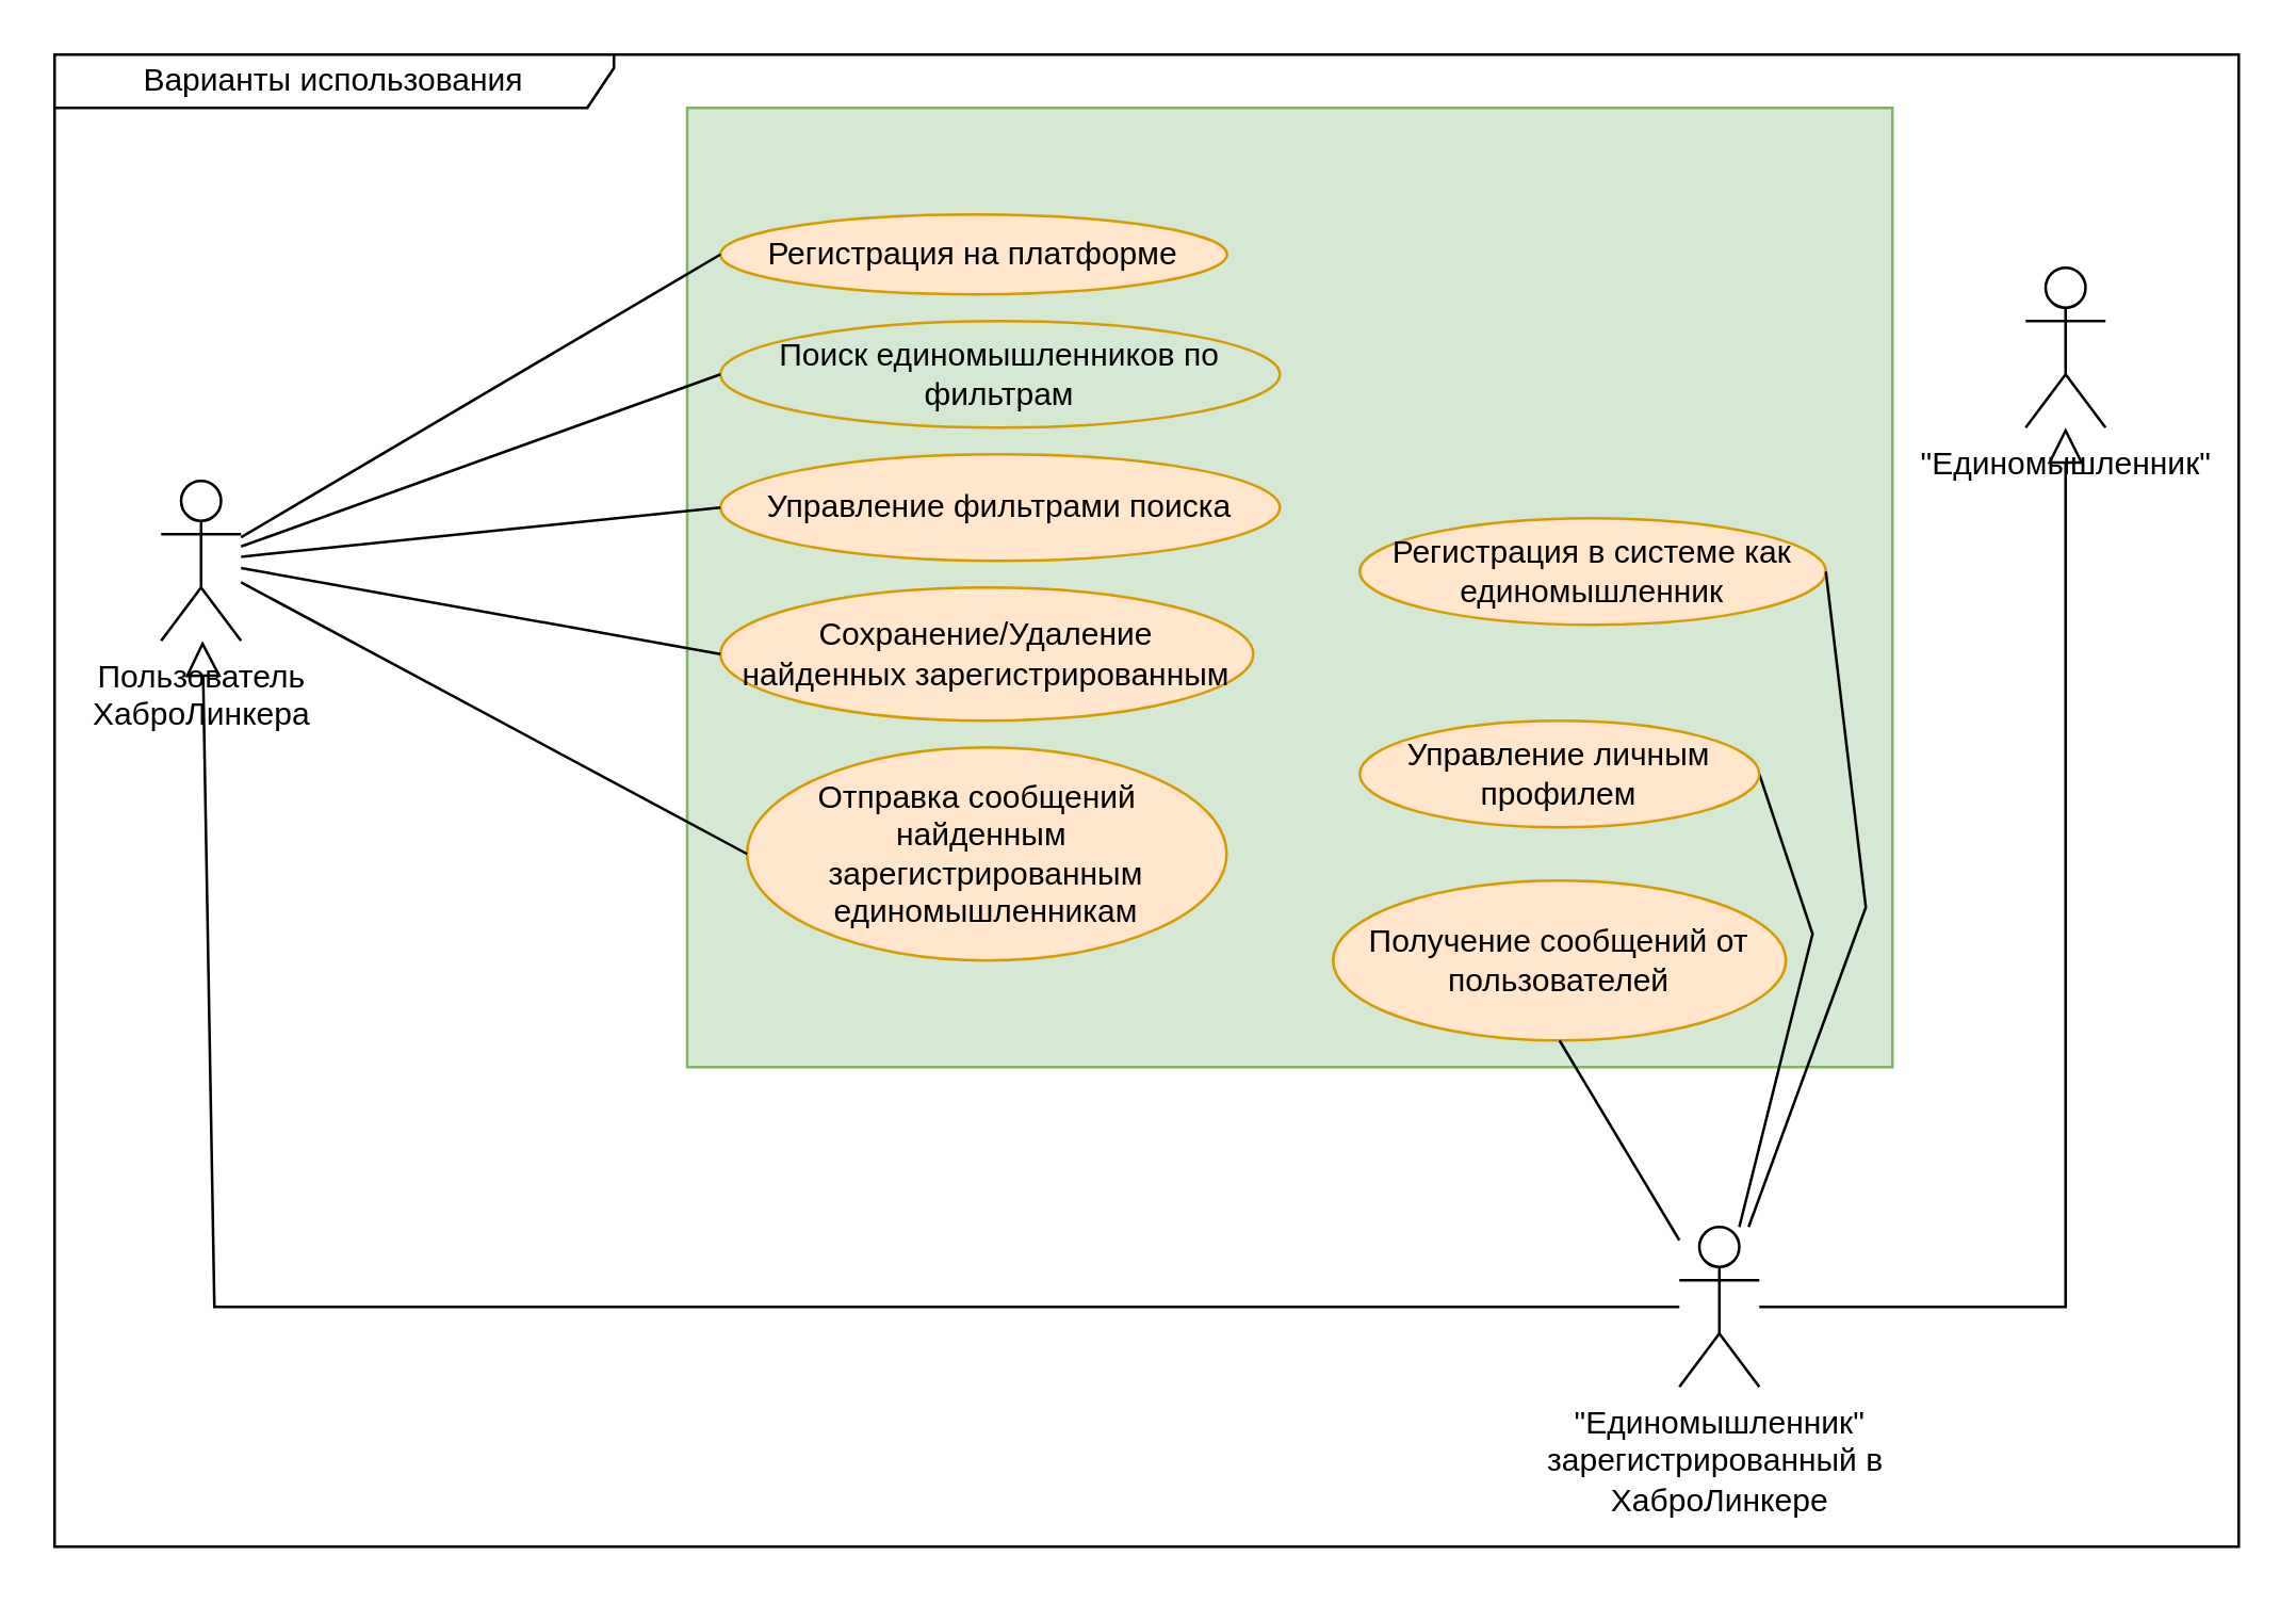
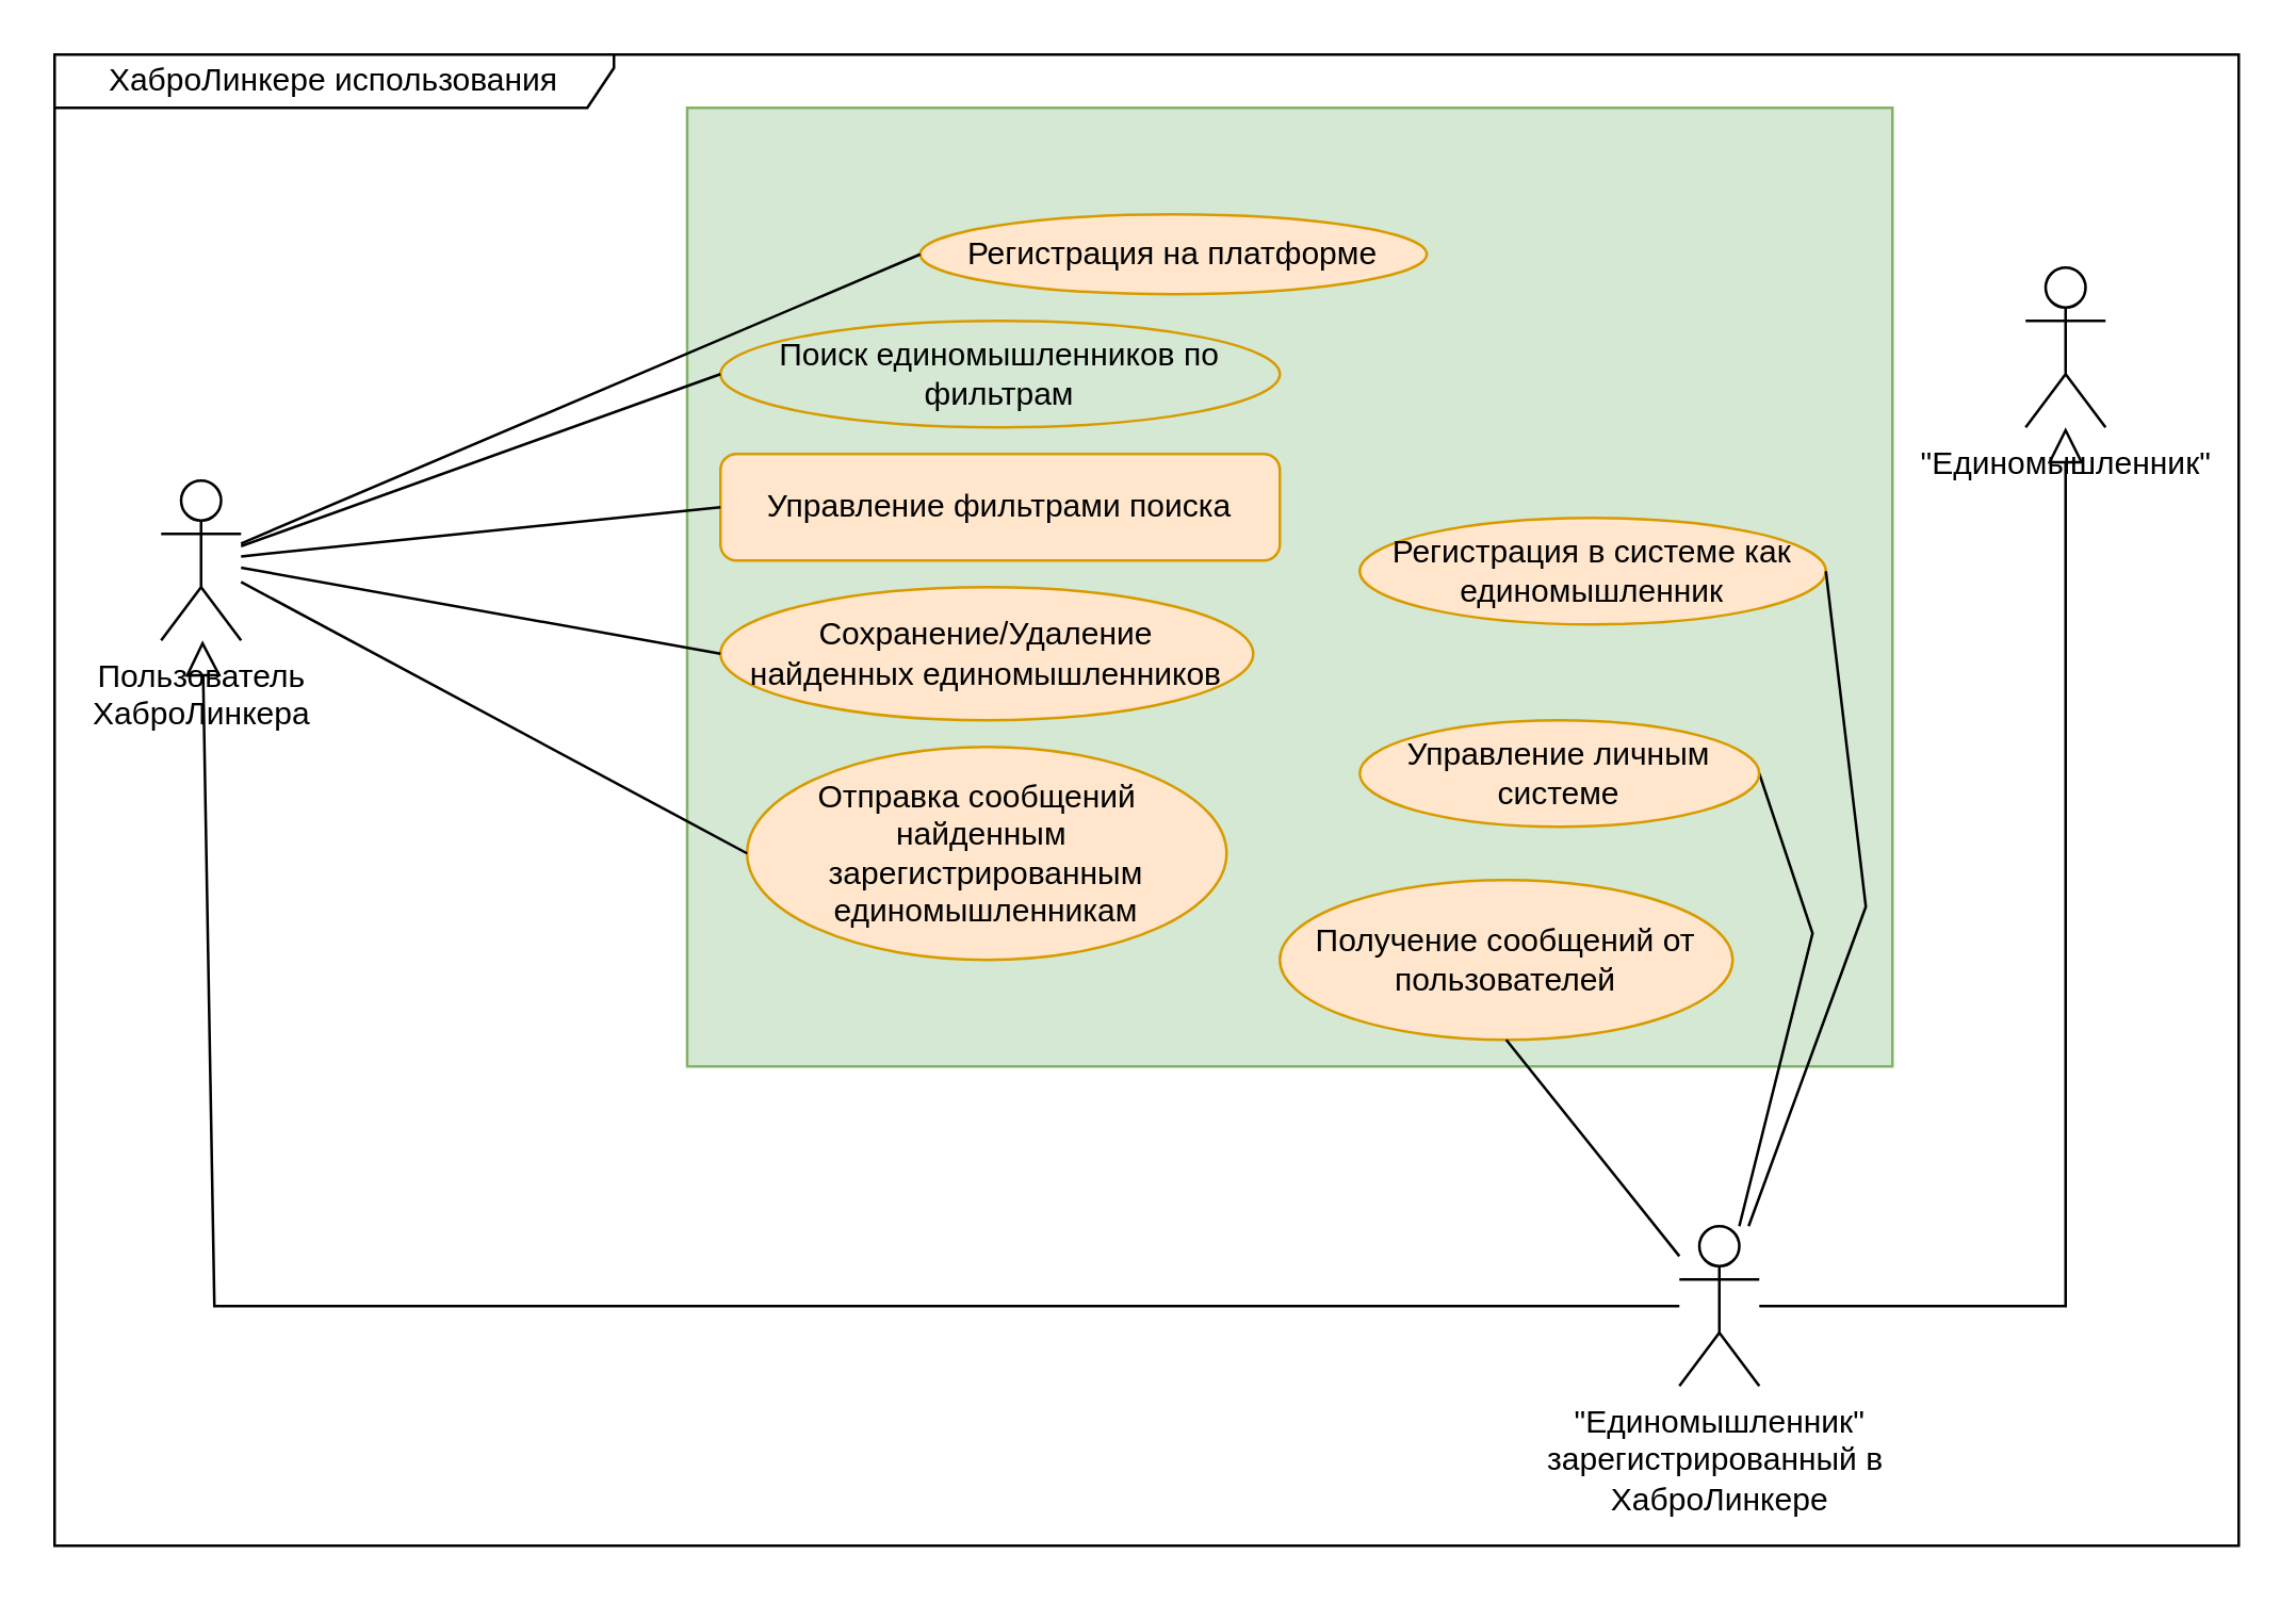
- <mxCell id="6" value="Варианты использования" style="shape=umlFrame;whiteSpace=wrap;html=1;pointerEvents=0;width=210;height=20;" parent="1" vertex="1"><mxGeometry x="20" y="20" width="820" height="560" as="geometry" /></mxCell>
+ <mxCell id="6" value="ХаброЛинкере использования" style="shape=umlFrame;whiteSpace=wrap;html=1;pointerEvents=0;width=210;height=20;" parent="1" vertex="1"><mxGeometry x="20" y="20" width="820" height="560" as="geometry" /></mxCell>
- <mxCell id="10" value="Регистрация на платформе" style="ellipse;whiteSpace=wrap;html=1;fillColor=#ffe6cc;strokeColor=#d79b00;" parent="1" vertex="1"><mxGeometry x="270" y="80" width="190.16" height="30" as="geometry" /></mxCell>
+ <mxCell id="10" value="Регистрация на платформе" style="ellipse;whiteSpace=wrap;html=1;fillColor=#ffe6cc;strokeColor=#d79b00;" parent="1" vertex="1"><mxGeometry x="345" y="80" width="190.16" height="30" as="geometry" /></mxCell>
- <mxCell id="15" value="Управление фильтрами поиска" style="ellipse;whiteSpace=wrap;html=1;fillColor=#ffe6cc;strokeColor=#d79b00;" vertex="1" parent="1"><mxGeometry x="270" y="170" width="210" height="40" as="geometry" /></mxCell>
+ <mxCell id="15" value="Управление фильтрами поиска" style="whiteSpace=wrap;html=1;fillColor=#ffe6cc;strokeColor=#d79b00;rounded=1;" vertex="1" parent="1"><mxGeometry x="270" y="170" width="210" height="40" as="geometry" /></mxCell>
- <mxCell id="16" value="Сохранение/Удаление &lt;br&gt;найденных зарегистрированным" style="ellipse;whiteSpace=wrap;html=1;fillColor=#ffe6cc;strokeColor=#d79b00;" vertex="1" parent="1"><mxGeometry x="270" y="220" width="200" height="50" as="geometry" /></mxCell>
+ <mxCell id="16" value="Сохранение/Удаление &lt;br&gt;найденных единомышленников" style="ellipse;whiteSpace=wrap;html=1;fillColor=#ffe6cc;strokeColor=#d79b00;" vertex="1" parent="1"><mxGeometry x="270" y="220" width="200" height="50" as="geometry" /></mxCell>
- <mxCell id="13" value="Управление личным профилем" style="ellipse;whiteSpace=wrap;html=1;fillColor=#ffe6cc;strokeColor=#d79b00;" parent="1" vertex="1"><mxGeometry x="510" y="270" width="150" height="40" as="geometry" /></mxCell>
+ <mxCell id="13" value="Управление личным системе" style="ellipse;whiteSpace=wrap;html=1;fillColor=#ffe6cc;strokeColor=#d79b00;" parent="1" vertex="1"><mxGeometry x="510" y="270" width="150" height="40" as="geometry" /></mxCell>
- <mxCell id="20" value="Получение сообщений от пользователей" style="ellipse;whiteSpace=wrap;html=1;fillColor=#ffe6cc;strokeColor=#d79b00;" vertex="1" parent="1"><mxGeometry x="500" y="330" width="170" height="60" as="geometry" /></mxCell>
+ <mxCell id="20" value="Получение сообщений от пользователей" style="ellipse;whiteSpace=wrap;html=1;fillColor=#ffe6cc;strokeColor=#d79b00;" vertex="1" parent="1"><mxGeometry x="480" y="330" width="170" height="60" as="geometry" /></mxCell>
